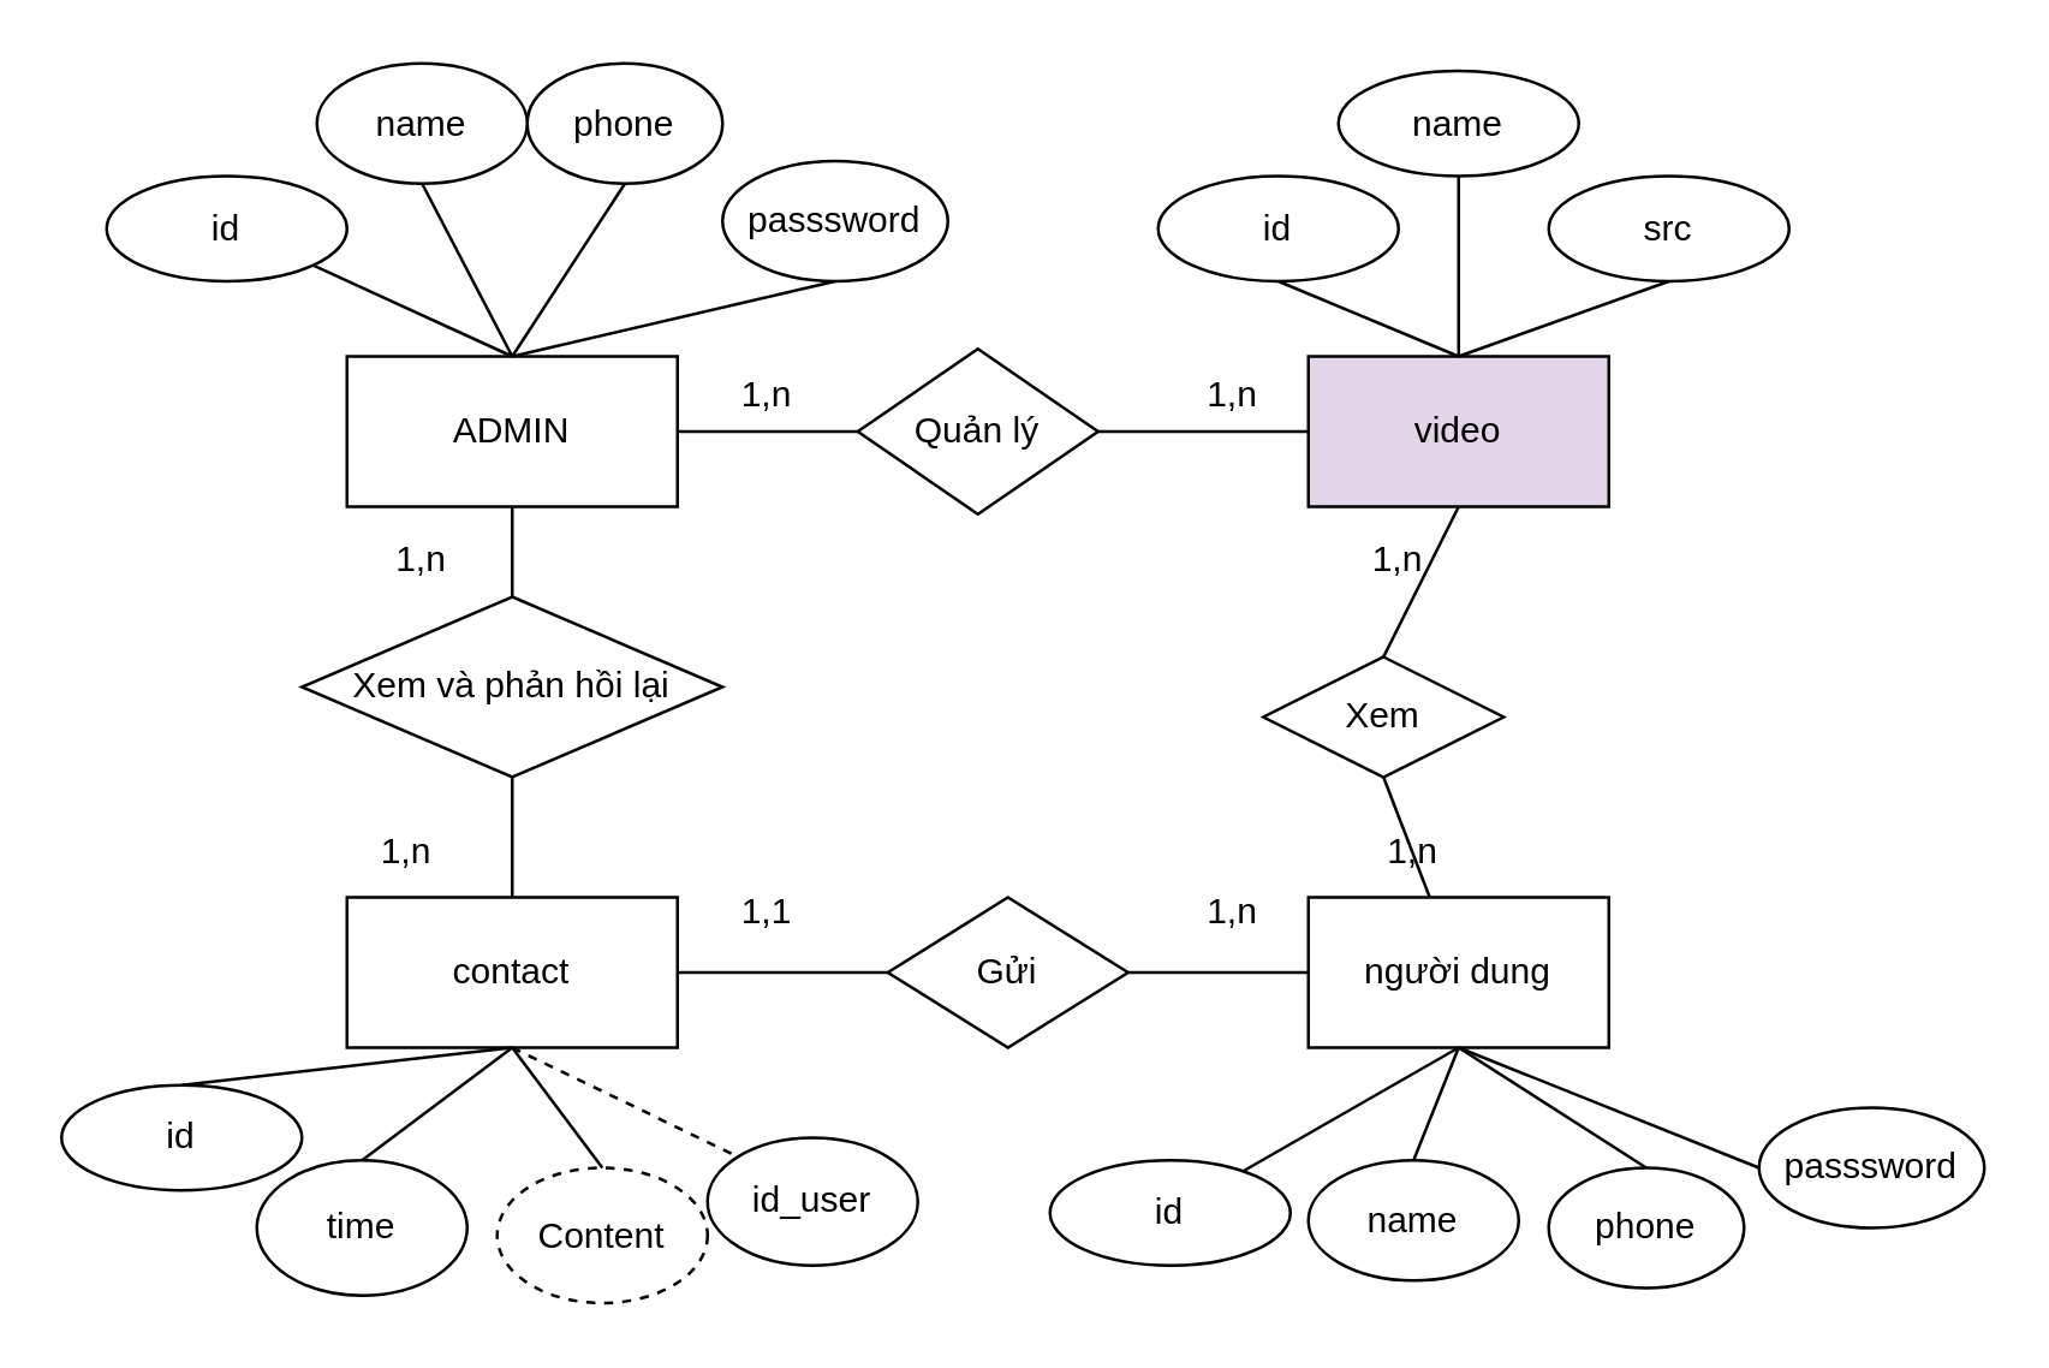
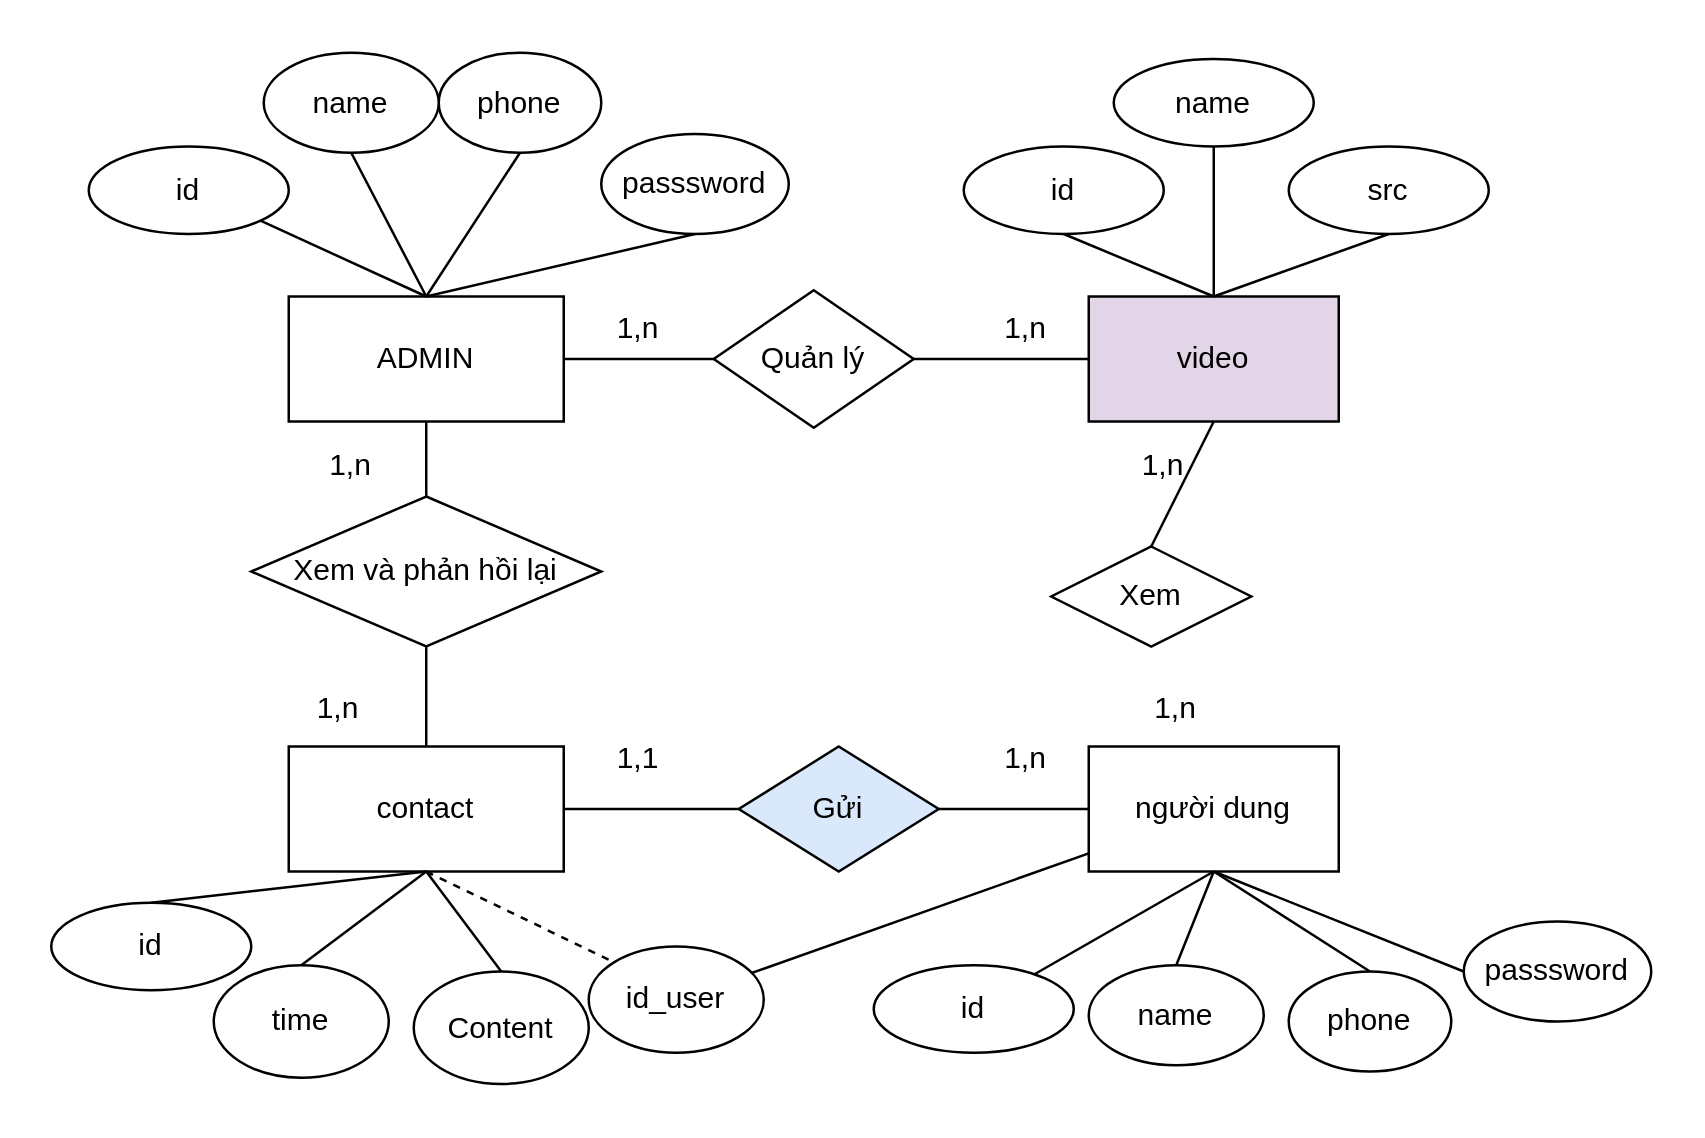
- <mxCell id="12" value="" style="endArrow=none;html=1;rounded=0;entryX=0.5;entryY=1;entryDx=0;entryDy=0;" edge="1" parent="1" source="5" target="11"><mxGeometry width="50" height="50" relative="1" as="geometry"><mxPoint x="495" y="228" as="sourcePoint" /><mxPoint x="495" y="178" as="targetPoint" /></mxGeometry></mxCell>
+ <mxCell id="12" value="" style="endArrow=none;html=1;rounded=0;" edge="1" parent="1" source="5" target="47"><mxGeometry width="50" height="50" relative="1" as="geometry"><mxPoint x="495" y="228" as="sourcePoint" /><mxPoint x="495" y="178" as="targetPoint" /></mxGeometry></mxCell>
- <mxCell id="19" value="Gửi" style="rhombus;whiteSpace=wrap;html=1;" vertex="1" parent="1"><mxGeometry x="295" y="298" width="80" height="50" as="geometry" /></mxCell>
+ <mxCell id="19" value="Gửi" style="rhombus;whiteSpace=wrap;html=1;fillColor=#dae8fc;" vertex="1" parent="1"><mxGeometry x="295" y="298" width="80" height="50" as="geometry" /></mxCell>
- <mxCell id="29" value="Content" style="ellipse;whiteSpace=wrap;html=1;dashed=1;" vertex="1" parent="1"><mxGeometry x="165" y="388" width="70" height="45" as="geometry" /></mxCell>
+ <mxCell id="29" value="Content" style="ellipse;whiteSpace=wrap;html=1;" vertex="1" parent="1"><mxGeometry x="165" y="388" width="70" height="45" as="geometry" /></mxCell>
